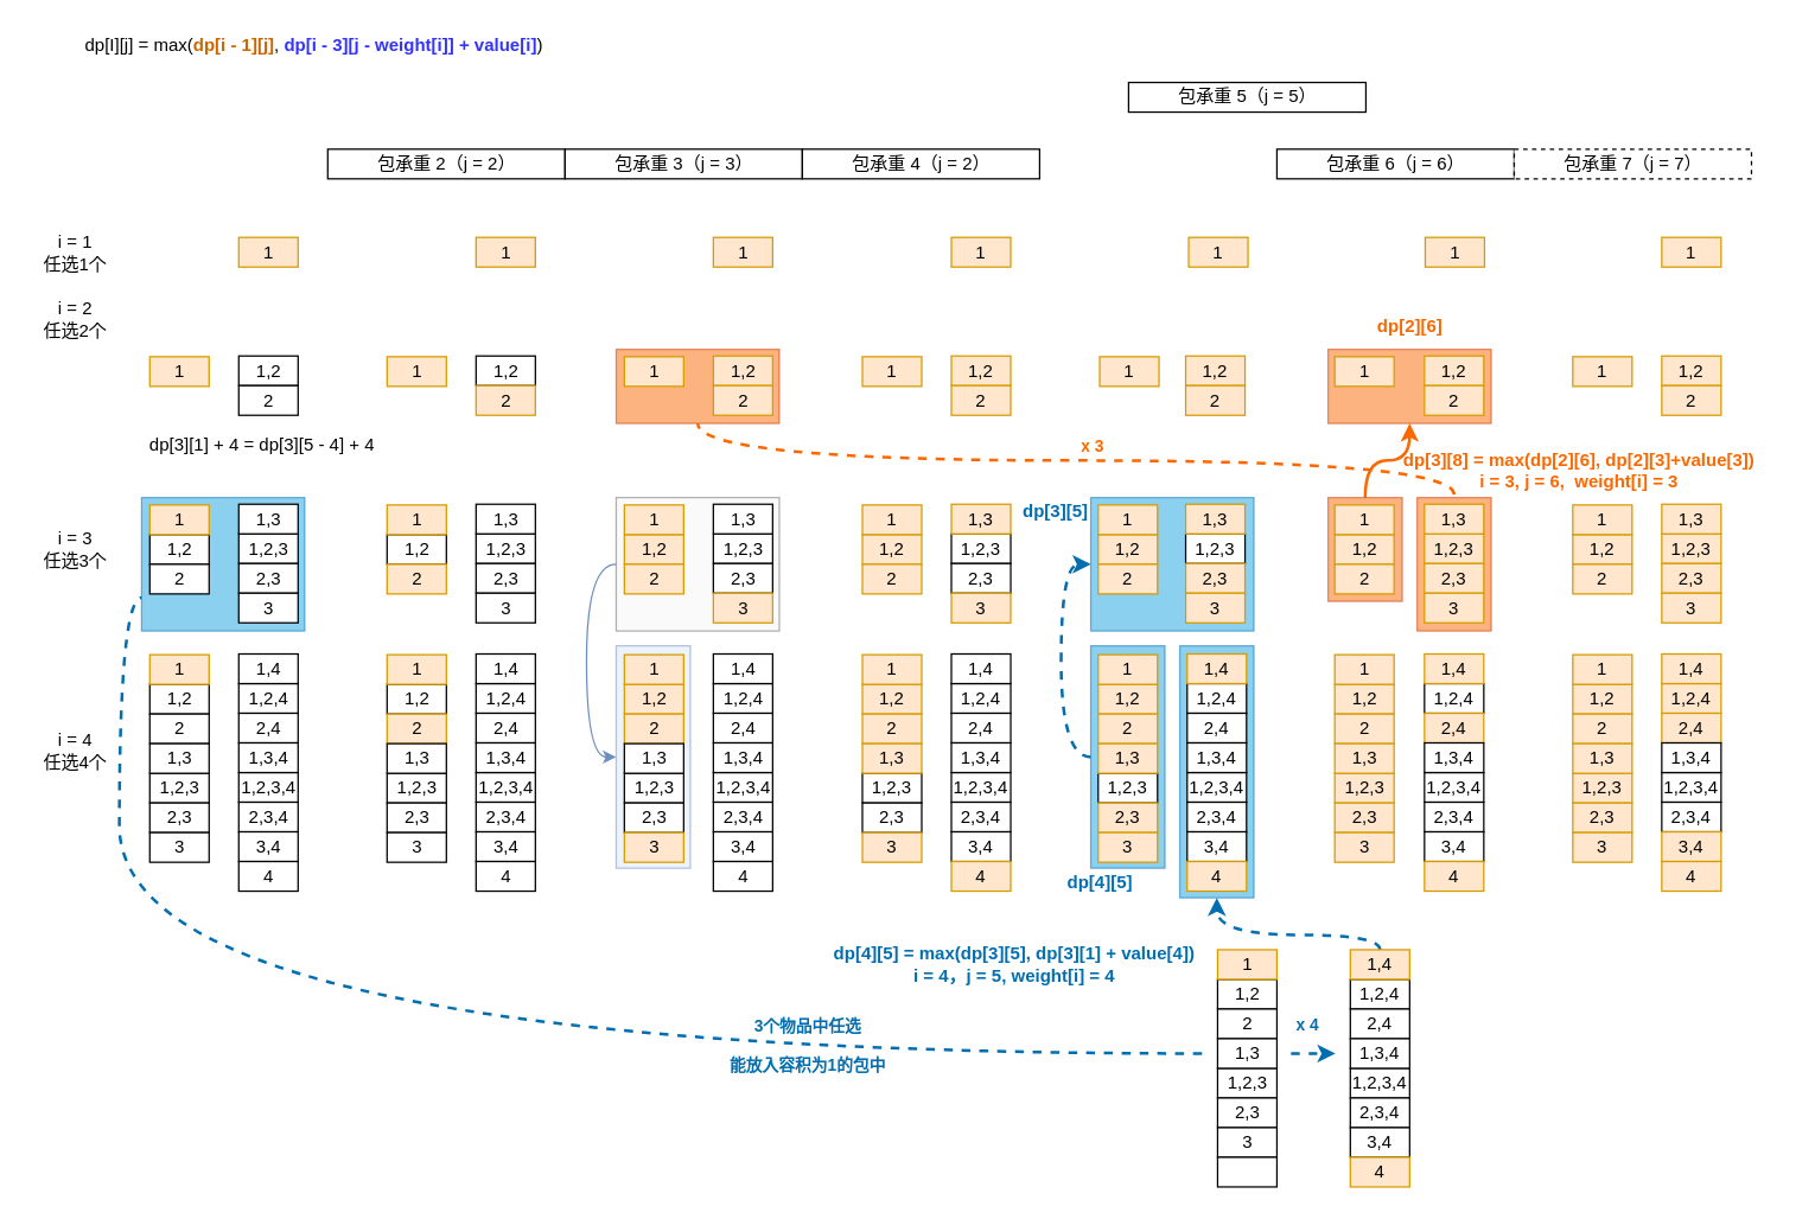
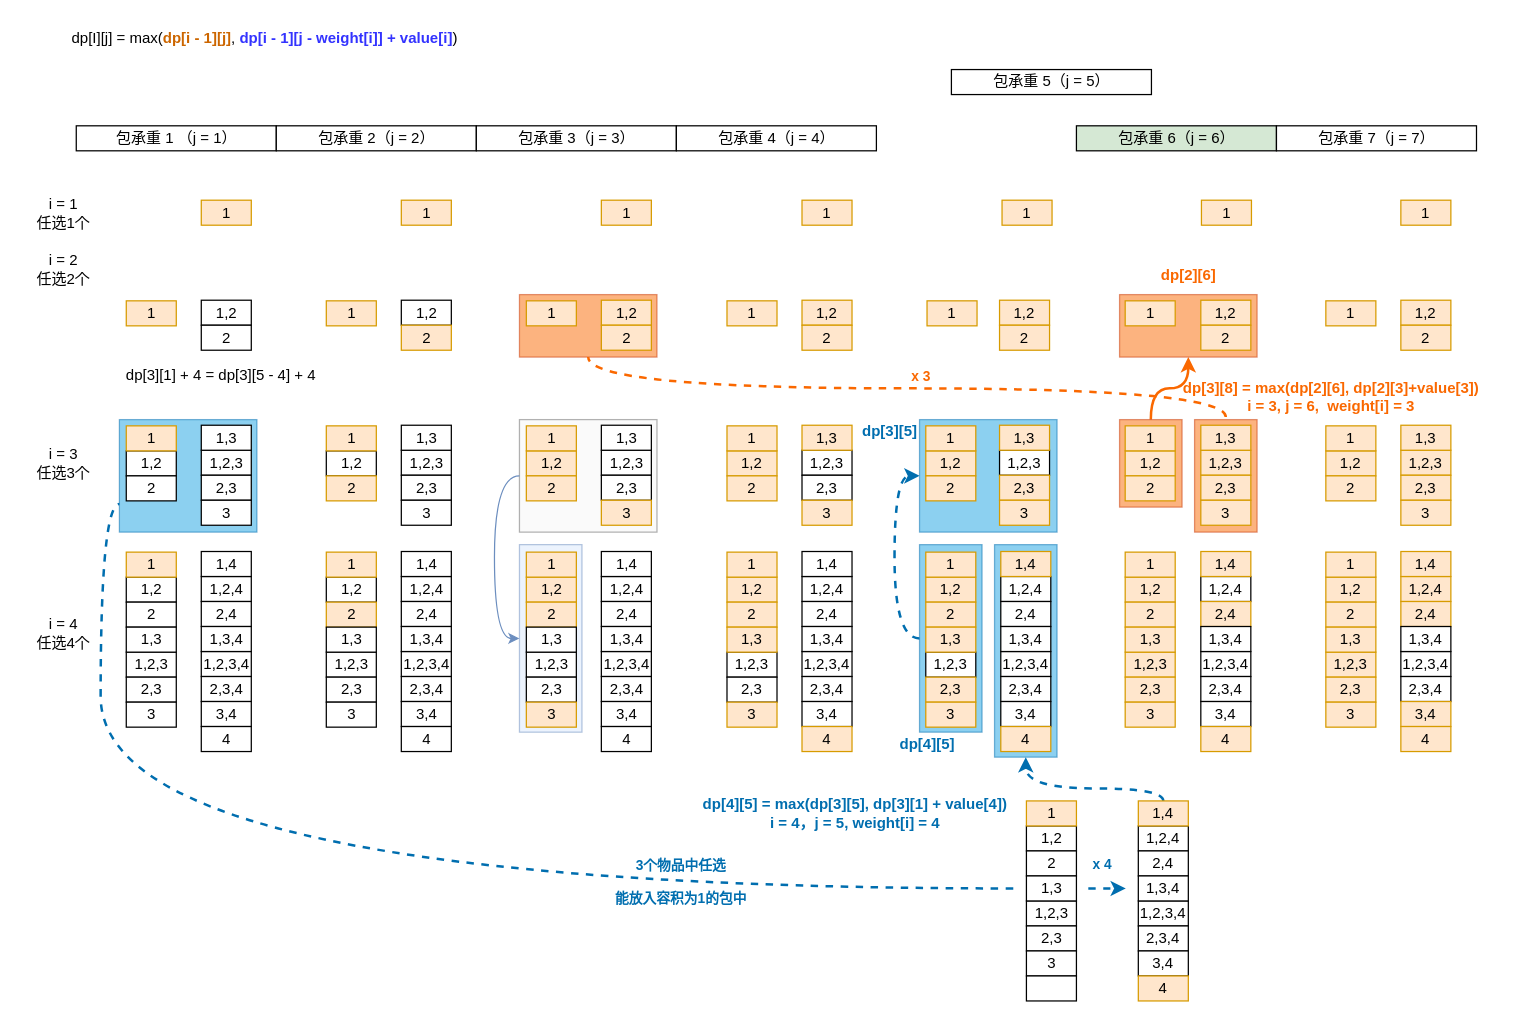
- <mxCell id="206" value="dp[I][j] = max(&lt;b&gt;&lt;font color=&quot;#cc6600&quot;&gt;dp[i&amp;nbsp;- 1][j]&lt;/font&gt;&lt;/b&gt;, &lt;b&gt;&lt;font color=&quot;#3333ff&quot;&gt;dp[i - 3][j - weight[i]] + value[i]&lt;/font&gt;&lt;/b&gt;)" style="text;html=1;align=center;verticalAlign=middle;resizable=0;points=[];autosize=1;strokeColor=none;fillColor=none;" vertex="1" parent="1"><mxGeometry x="50.5" y="20" width="320" height="20" as="geometry" /></mxCell>
+ <mxCell id="206" value="dp[I][j] = max(&lt;b&gt;&lt;font color=&quot;#cc6600&quot;&gt;dp[i&amp;nbsp;- 1][j]&lt;/font&gt;&lt;/b&gt;, &lt;b&gt;&lt;font color=&quot;#3333ff&quot;&gt;dp[i - 1][j - weight[i]] + value[i]&lt;/font&gt;&lt;/b&gt;)" style="text;html=1;align=center;verticalAlign=middle;resizable=0;points=[];autosize=1;strokeColor=none;fillColor=none;" vertex="1" parent="1"><mxGeometry x="50.5" y="20" width="320" height="20" as="geometry" /></mxCell>
+ <mxCell id="144" value="包承重 1 （j = 1）" style="rounded=0;whiteSpace=wrap;html=1;" vertex="1" parent="1"><mxGeometry x="60.5" y="100" width="160" height="20" as="geometry" /></mxCell>
- <mxCell id="147" value="包承重 4（j = 2）" style="rounded=0;whiteSpace=wrap;html=1;" vertex="1" parent="1"><mxGeometry x="540.5" y="100" width="160" height="20" as="geometry" /></mxCell>
+ <mxCell id="147" value="包承重 4（j = 4）" style="rounded=0;whiteSpace=wrap;html=1;" vertex="1" parent="1"><mxGeometry x="540.5" y="100" width="160" height="20" as="geometry" /></mxCell>
- <mxCell id="149" value="包承重 6（j = 6）" style="rounded=0;whiteSpace=wrap;html=1;" vertex="1" parent="1"><mxGeometry x="860.5" y="100" width="160" height="20" as="geometry" /></mxCell>
+ <mxCell id="149" value="包承重 6（j = 6）" style="rounded=0;whiteSpace=wrap;html=1;fillColor=#d5e8d4;" vertex="1" parent="1"><mxGeometry x="860.5" y="100" width="160" height="20" as="geometry" /></mxCell>
- <mxCell id="178" value="包承重 7（j = 7）" style="rounded=0;whiteSpace=wrap;html=1;dashed=1;" vertex="1" parent="1"><mxGeometry x="1020.5" y="100" width="160" height="20" as="geometry" /></mxCell>
+ <mxCell id="178" value="包承重 7（j = 7）" style="rounded=0;whiteSpace=wrap;html=1;" vertex="1" parent="1"><mxGeometry x="1020.5" y="100" width="160" height="20" as="geometry" /></mxCell>
